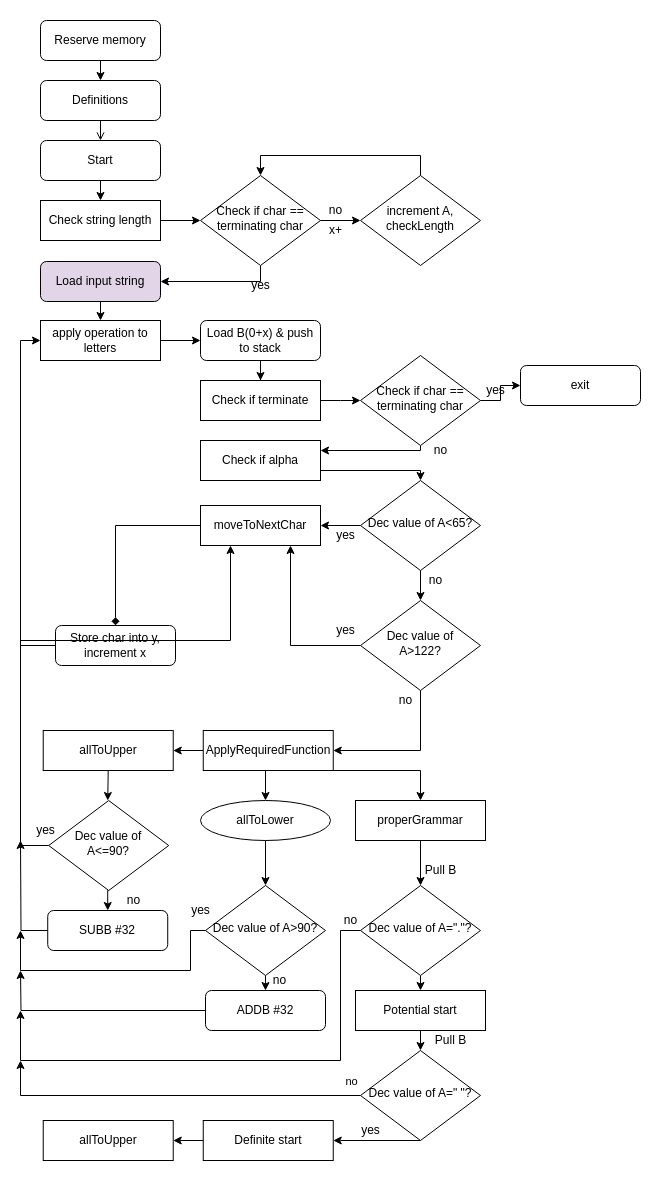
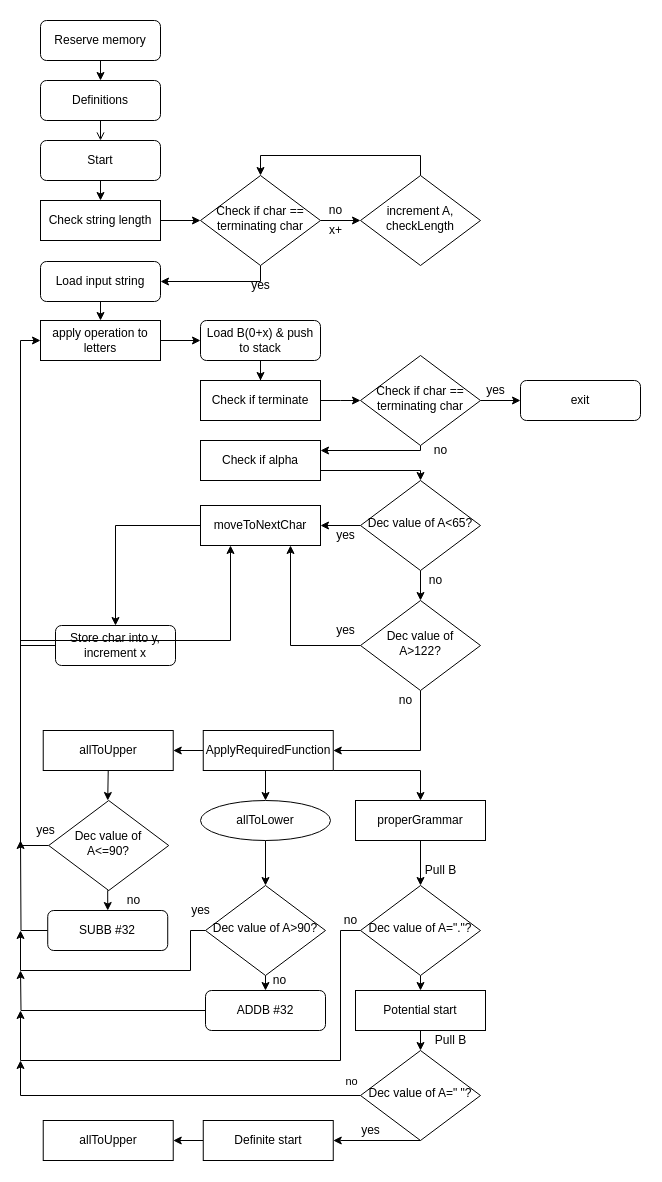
- <mxCell id="18" value="Load input string" style="rounded=1;whiteSpace=wrap;html=1;fontSize=12;glass=0;strokeWidth=1;shadow=0;fillColor=#e1d5e7;" parent="1" vertex="1"><mxGeometry x="40" y="261" width="120" height="40" as="geometry" /></mxCell>
+ <mxCell id="18" value="Load input string" style="rounded=1;whiteSpace=wrap;html=1;fontSize=12;glass=0;strokeWidth=1;shadow=0;" parent="1" vertex="1"><mxGeometry x="40" y="261" width="120" height="40" as="geometry" /></mxCell>
- <mxCell id="32" value="exit" style="rounded=1;whiteSpace=wrap;html=1;fontSize=12;glass=0;strokeWidth=1;shadow=0;" parent="1" vertex="1"><mxGeometry x="520" y="365" width="120" height="40" as="geometry" /></mxCell>
+ <mxCell id="32" value="exit" style="rounded=1;whiteSpace=wrap;html=1;fontSize=12;glass=0;strokeWidth=1;shadow=0;" parent="1" vertex="1"><mxGeometry x="520" y="380" width="120" height="40" as="geometry" /></mxCell>
- <mxCell id="37" value="" style="edgeStyle=orthogonalEdgeStyle;rounded=0;orthogonalLoop=1;jettySize=auto;html=1;endArrow=diamond;" parent="1" source="38" target="46" edge="1"><mxGeometry relative="1" as="geometry" /></mxCell>
+ <mxCell id="37" value="" style="edgeStyle=orthogonalEdgeStyle;rounded=0;orthogonalLoop=1;jettySize=auto;html=1;" parent="1" source="38" target="46" edge="1"><mxGeometry relative="1" as="geometry" /></mxCell>
